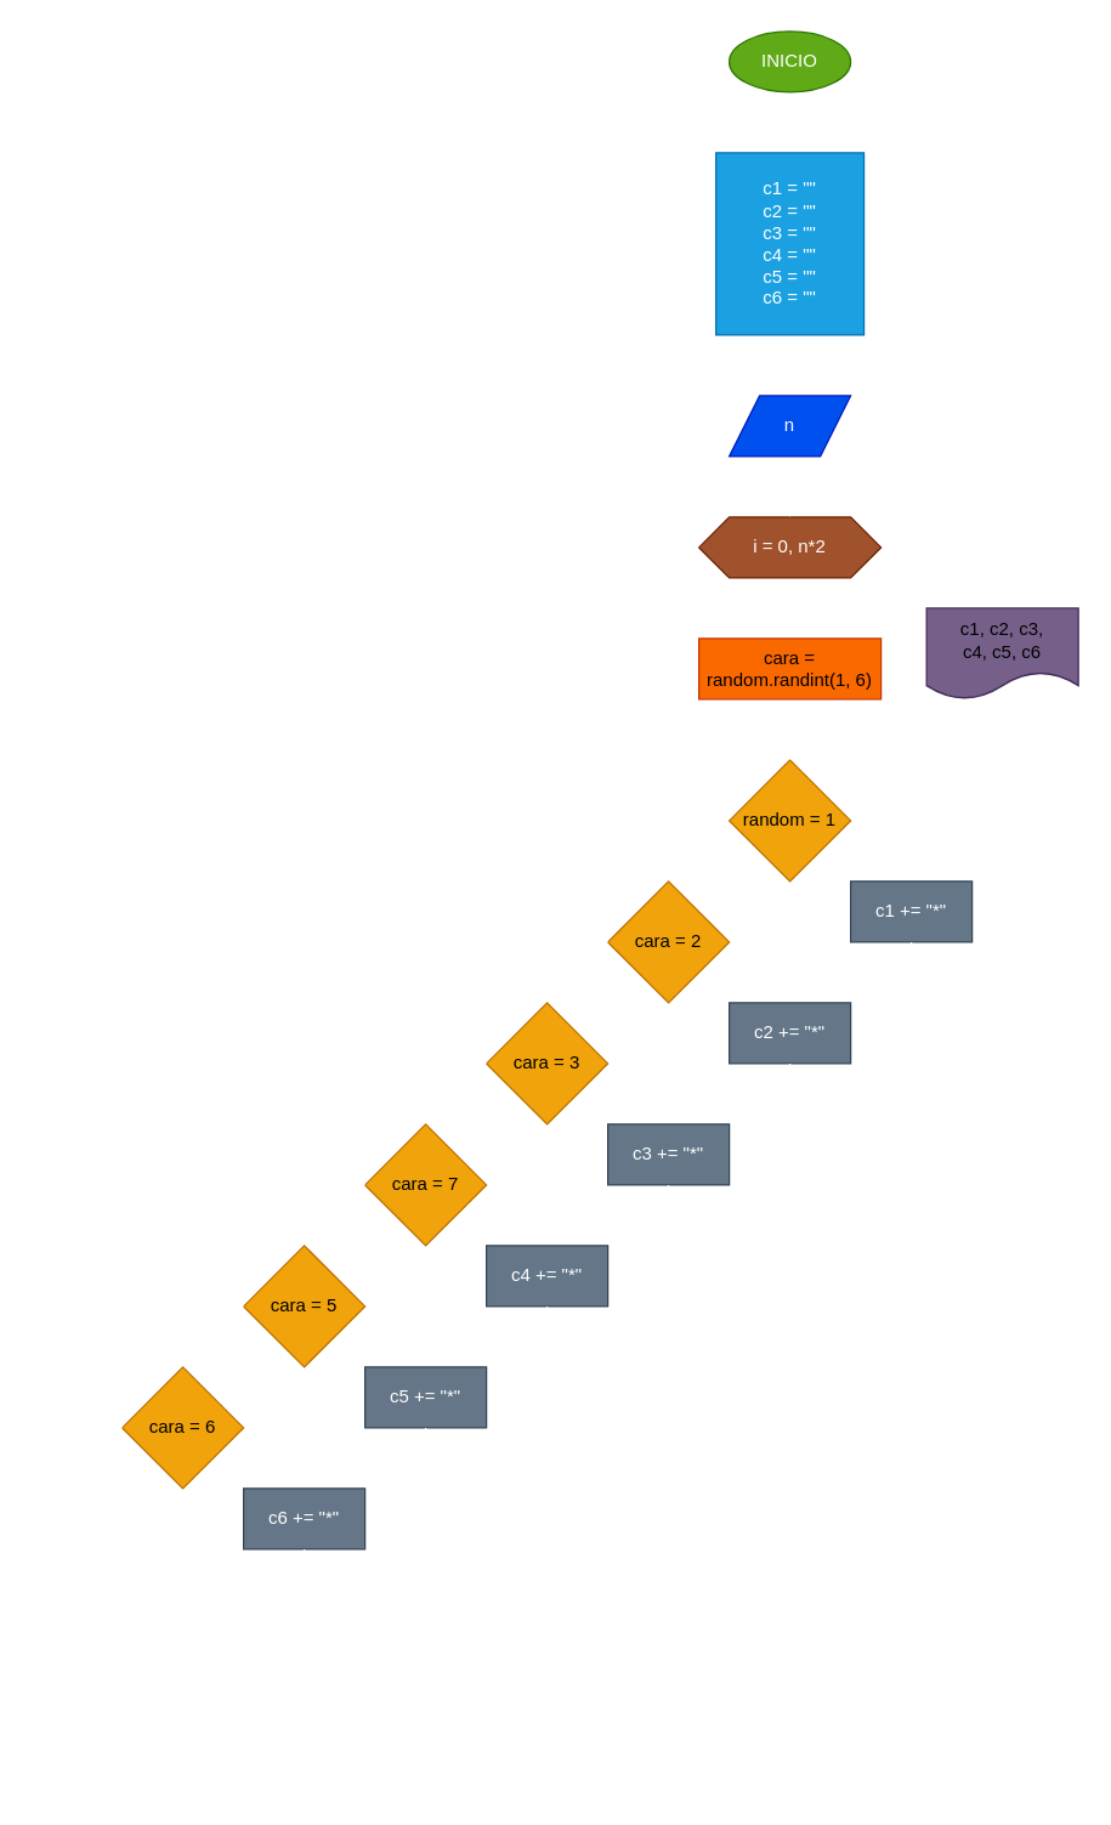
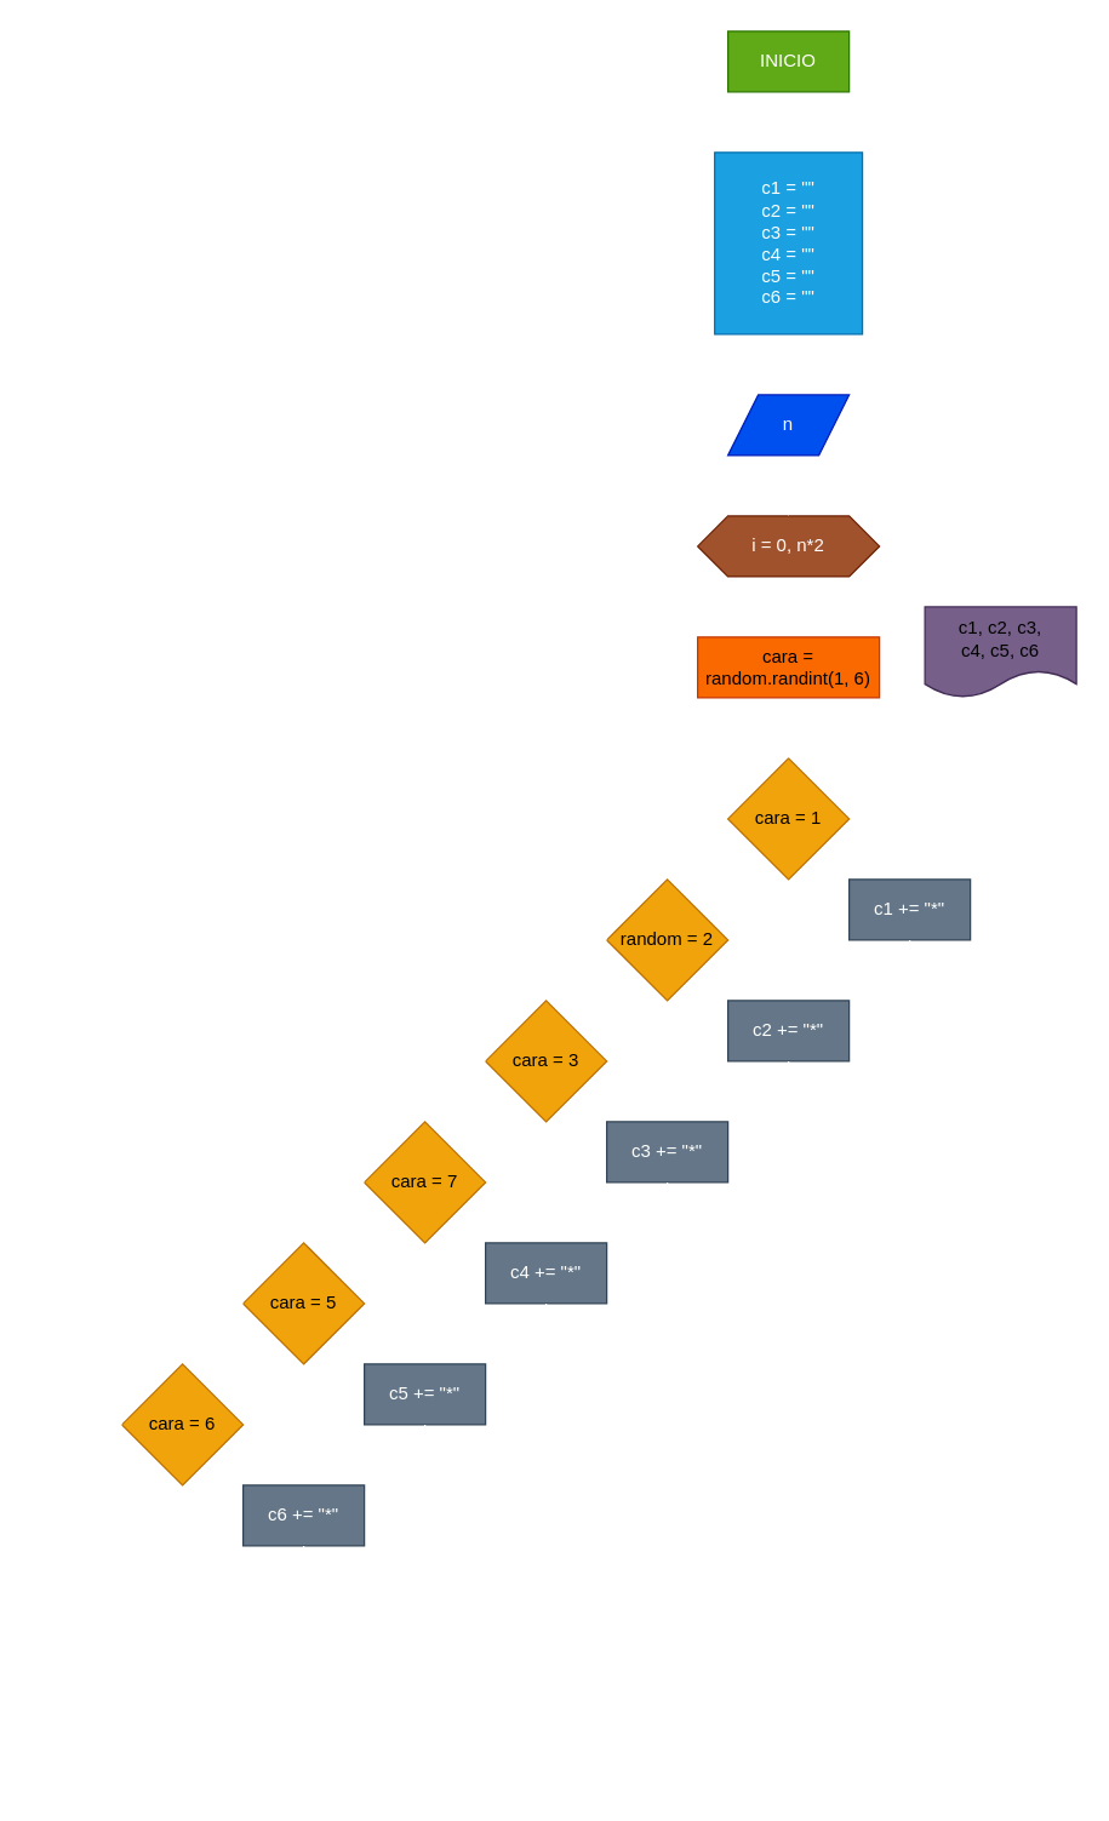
- <mxCell id="3" value="INICIO" style="ellipse;whiteSpace=wrap;html=1;strokeColor=#2D7600;fontColor=#ffffff;fillColor=#60a917;" parent="1" vertex="1"><mxGeometry x="480" y="20" width="80" height="40" as="geometry" /></mxCell>
+ <mxCell id="3" value="INICIO" style="whiteSpace=wrap;html=1;strokeColor=#2D7600;fontColor=#ffffff;fillColor=#60a917;rounded=0;" parent="1" vertex="1"><mxGeometry x="480" y="20" width="80" height="40" as="geometry" /></mxCell>
- <mxCell id="13" value="random = 1" style="rhombus;whiteSpace=wrap;html=1;fillColor=#f0a30a;strokeColor=#BD7000;fontColor=#000000;" parent="1" vertex="1"><mxGeometry x="480" y="500" width="80" height="80" as="geometry" /></mxCell>
+ <mxCell id="13" value="cara = 1" style="rhombus;whiteSpace=wrap;html=1;fillColor=#f0a30a;strokeColor=#BD7000;fontColor=#000000;" parent="1" vertex="1"><mxGeometry x="480" y="500" width="80" height="80" as="geometry" /></mxCell>
- <mxCell id="18" value="cara = 2" style="rhombus;whiteSpace=wrap;html=1;fillColor=#f0a30a;strokeColor=#BD7000;fontColor=#000000;" parent="1" vertex="1"><mxGeometry x="400" y="580" width="80" height="80" as="geometry" /></mxCell>
+ <mxCell id="18" value="random = 2" style="rhombus;whiteSpace=wrap;html=1;fillColor=#f0a30a;strokeColor=#BD7000;fontColor=#000000;" parent="1" vertex="1"><mxGeometry x="400" y="580" width="80" height="80" as="geometry" /></mxCell>
